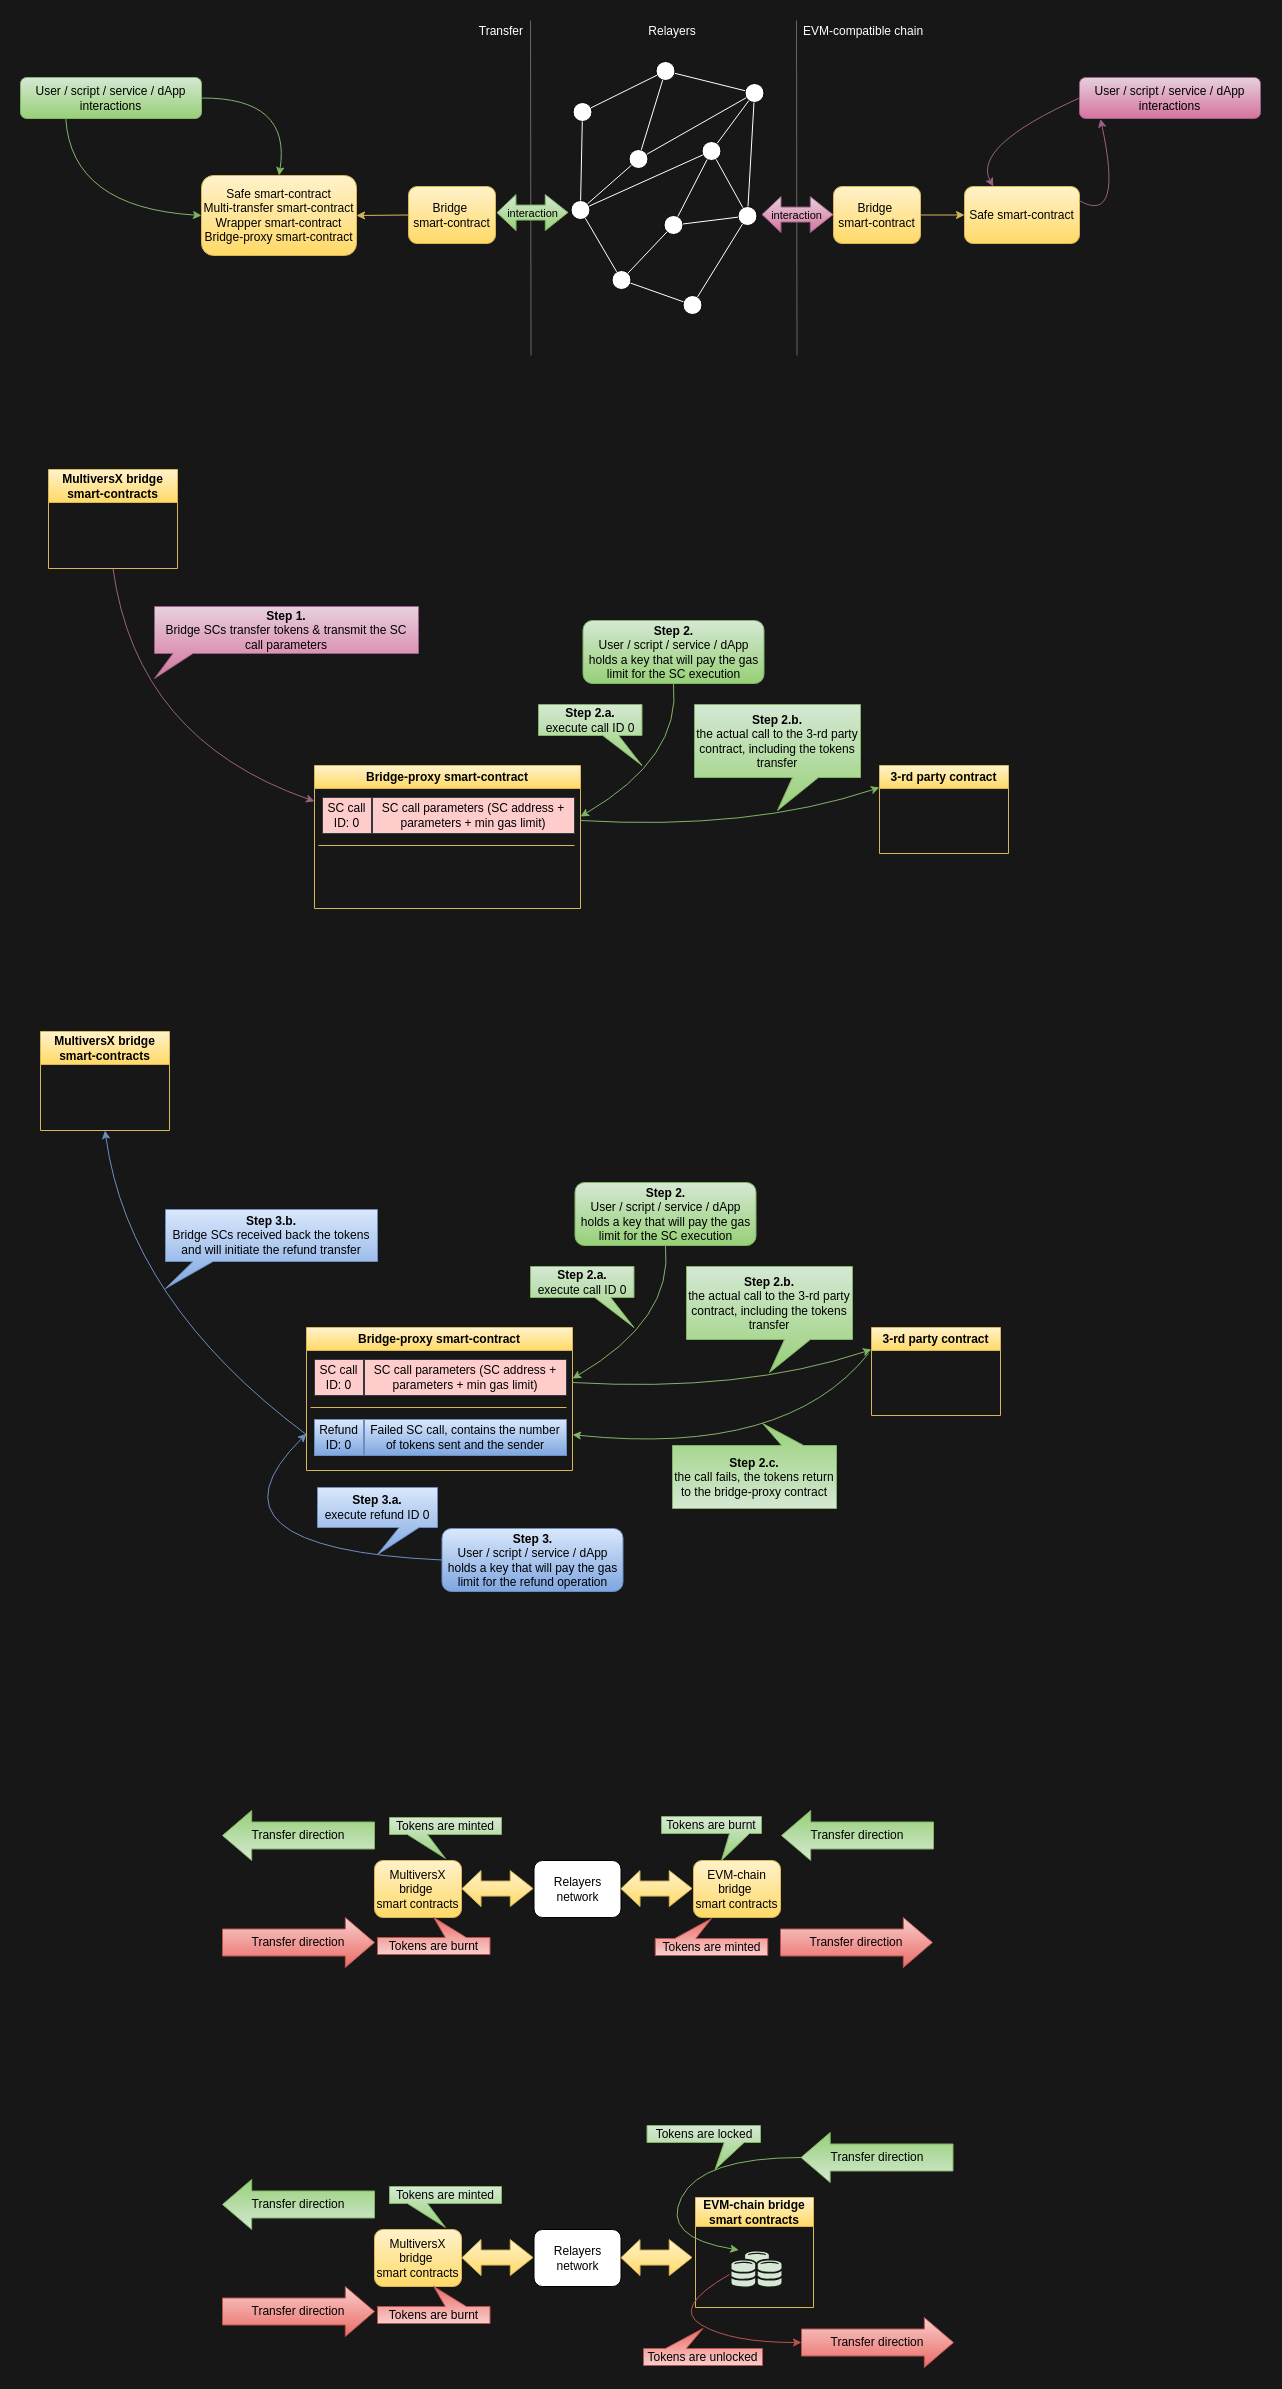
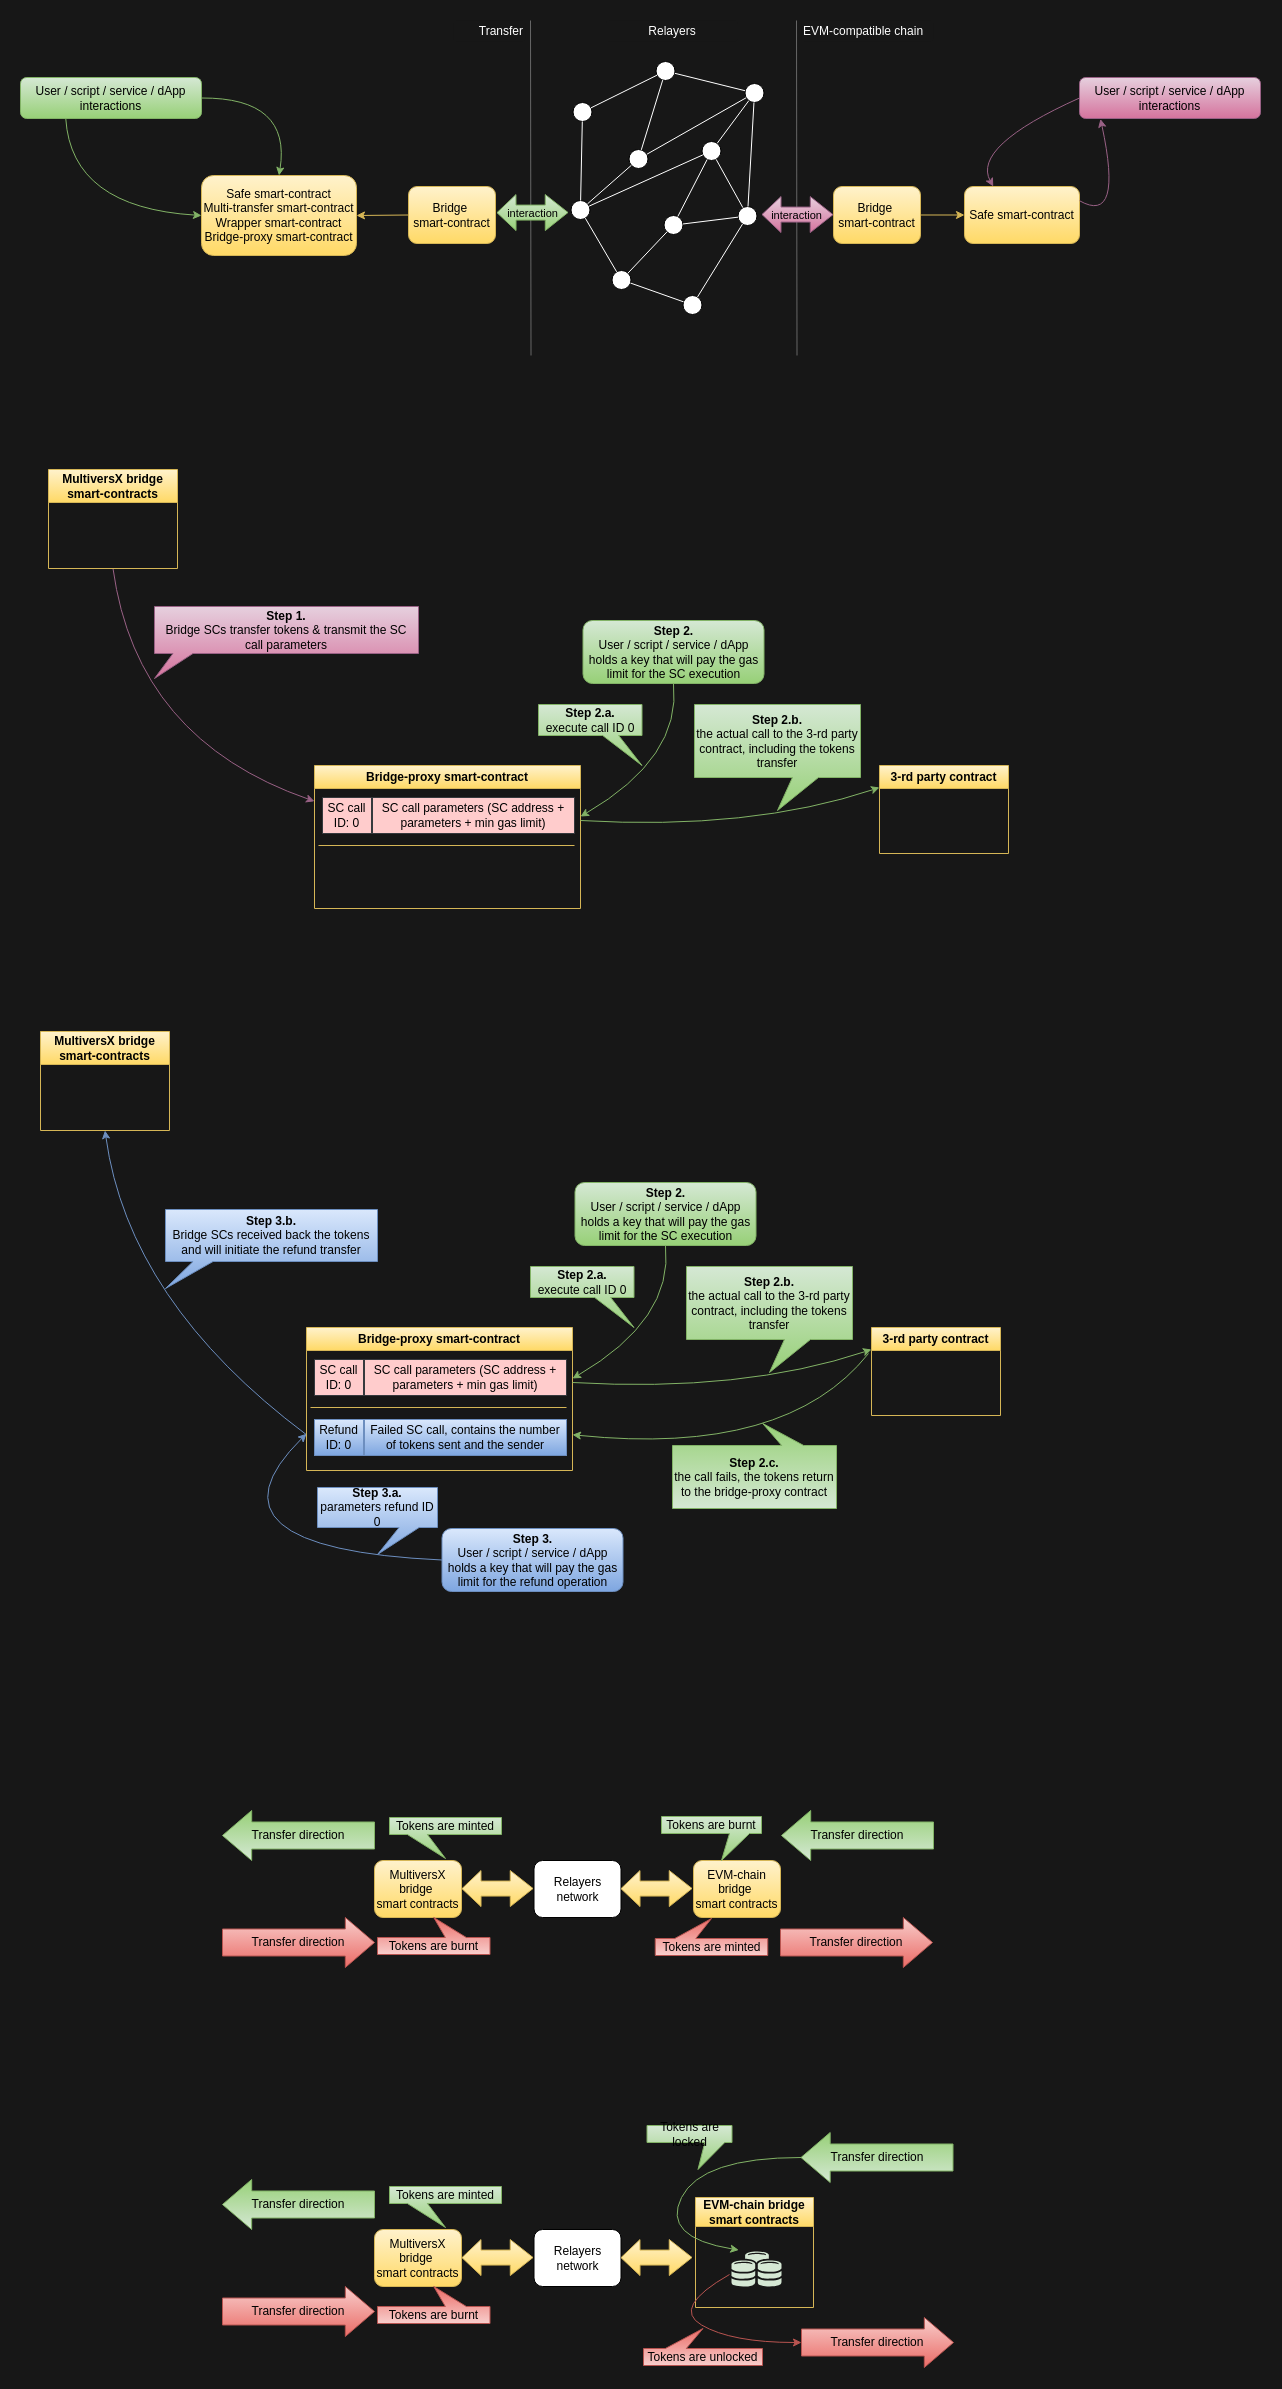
- <mxCell id="80" value="&lt;div style=&quot;forced-color-adjust: none; color: rgb(0, 0, 0); font-family: Helvetica; font-size: 12px; font-style: normal; font-variant-ligatures: normal; font-variant-caps: normal; font-weight: 400; letter-spacing: normal; orphans: 2; text-align: center; text-indent: 0px; text-transform: none; widows: 2; word-spacing: 0px; -webkit-text-stroke-width: 0px; white-space: normal; text-decoration-thickness: initial; text-decoration-style: initial; text-decoration-color: initial;&quot;&gt;&lt;b style=&quot;forced-color-adjust: none;&quot;&gt;Step 3.a.&lt;/b&gt;&lt;/div&gt;&lt;div style=&quot;forced-color-adjust: none; color: rgb(0, 0, 0); font-family: Helvetica; font-size: 12px; font-style: normal; font-variant-ligatures: normal; font-variant-caps: normal; font-weight: 400; letter-spacing: normal; orphans: 2; text-align: center; text-indent: 0px; text-transform: none; widows: 2; word-spacing: 0px; -webkit-text-stroke-width: 0px; white-space: normal; text-decoration-thickness: initial; text-decoration-style: initial; text-decoration-color: initial;&quot;&gt;execute refund ID 0&lt;/div&gt;" style="shape=callout;whiteSpace=wrap;html=1;perimeter=calloutPerimeter;fillColor=#dae8fc;gradientColor=#7ea6e0;strokeColor=#6c8ebf;labelBackgroundColor=none;size=27;position=0.68;" parent="1" vertex="1"><mxGeometry x="317" y="1487" width="120" height="67" as="geometry" /></mxCell>
+ <mxCell id="80" value="&lt;div style=&quot;forced-color-adjust: none; color: rgb(0, 0, 0); font-family: Helvetica; font-size: 12px; font-style: normal; font-variant-ligatures: normal; font-variant-caps: normal; font-weight: 400; letter-spacing: normal; orphans: 2; text-align: center; text-indent: 0px; text-transform: none; widows: 2; word-spacing: 0px; -webkit-text-stroke-width: 0px; white-space: normal; text-decoration-thickness: initial; text-decoration-style: initial; text-decoration-color: initial;&quot;&gt;&lt;b style=&quot;forced-color-adjust: none;&quot;&gt;Step 3.a.&lt;/b&gt;&lt;/div&gt;&lt;div style=&quot;forced-color-adjust: none; color: rgb(0, 0, 0); font-family: Helvetica; font-size: 12px; font-style: normal; font-variant-ligatures: normal; font-variant-caps: normal; font-weight: 400; letter-spacing: normal; orphans: 2; text-align: center; text-indent: 0px; text-transform: none; widows: 2; word-spacing: 0px; -webkit-text-stroke-width: 0px; white-space: normal; text-decoration-thickness: initial; text-decoration-style: initial; text-decoration-color: initial;&quot;&gt;parameters refund ID 0&lt;/div&gt;" style="shape=callout;whiteSpace=wrap;html=1;perimeter=calloutPerimeter;fillColor=#dae8fc;gradientColor=#7ea6e0;strokeColor=#6c8ebf;labelBackgroundColor=none;size=27;position=0.68;" parent="1" vertex="1"><mxGeometry x="317" y="1487" width="120" height="67" as="geometry" /></mxCell>
- <mxCell id="103" value="&lt;div style=&quot;forced-color-adjust: none; color: rgb(0, 0, 0); font-family: Helvetica; font-size: 12px; font-style: normal; font-variant-ligatures: normal; font-variant-caps: normal; letter-spacing: normal; orphans: 2; text-align: center; text-indent: 0px; text-transform: none; widows: 2; word-spacing: 0px; -webkit-text-stroke-width: 0px; white-space: normal; text-decoration-thickness: initial; text-decoration-style: initial; text-decoration-color: initial;&quot;&gt;Tokens are locked&lt;/div&gt;" style="shape=callout;whiteSpace=wrap;html=1;perimeter=calloutPerimeter;fillColor=#d5e8d4;gradientColor=#97d077;strokeColor=#82b366;labelBackgroundColor=none;size=27;position=0.68;position2=0.6;" vertex="1" parent="1"><mxGeometry x="646.5" y="2125" width="113.5" height="44" as="geometry" /></mxCell>
+ <mxCell id="103" value="&lt;div style=&quot;forced-color-adjust: none; color: rgb(0, 0, 0); font-family: Helvetica; font-size: 12px; font-style: normal; font-variant-ligatures: normal; font-variant-caps: normal; letter-spacing: normal; orphans: 2; text-align: center; text-indent: 0px; text-transform: none; widows: 2; word-spacing: 0px; -webkit-text-stroke-width: 0px; white-space: normal; text-decoration-thickness: initial; text-decoration-style: initial; text-decoration-color: initial;&quot;&gt;Tokens are locked&lt;/div&gt;" style="shape=callout;whiteSpace=wrap;html=1;perimeter=calloutPerimeter;fillColor=#d5e8d4;gradientColor=#97d077;strokeColor=#82b366;labelBackgroundColor=none;size=27;position=0.68;position2=0.6;" vertex="1" parent="1"><mxGeometry x="646.5" y="2125" width="85" height="44" as="geometry" /></mxCell>
